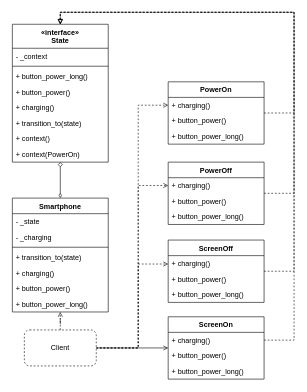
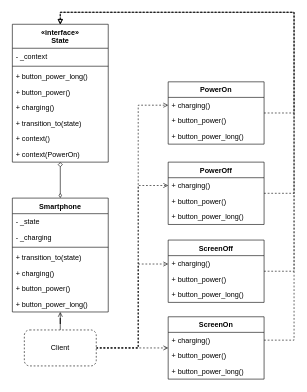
- <mxCell id="11" value="" style="edgeStyle=orthogonalEdgeStyle;rounded=0;orthogonalLoop=1;jettySize=auto;html=1;endArrow=open;endFill=0;dashed=1;" edge="1" parent="1" source="16" target="3"><mxGeometry relative="1" as="geometry" /></mxCell>
+ <mxCell id="11" value="" style="edgeStyle=orthogonalEdgeStyle;rounded=0;orthogonalLoop=1;jettySize=auto;html=1;endArrow=open;endFill=0;" edge="1" parent="1" source="16" target="3"><mxGeometry relative="1" as="geometry" /></mxCell>
- <mxCell id="12" style="edgeStyle=orthogonalEdgeStyle;rounded=0;orthogonalLoop=1;jettySize=auto;html=1;startArrow=none;startFill=0;endArrow=open;endFill=0;dashed=0;" edge="1" parent="1" source="16" target="36"><mxGeometry relative="1" as="geometry" /></mxCell>
+ <mxCell id="12" style="edgeStyle=orthogonalEdgeStyle;rounded=0;orthogonalLoop=1;jettySize=auto;html=1;startArrow=none;startFill=0;endArrow=open;endFill=0;dashed=1;" edge="1" parent="1" source="16" target="36"><mxGeometry relative="1" as="geometry" /></mxCell>
